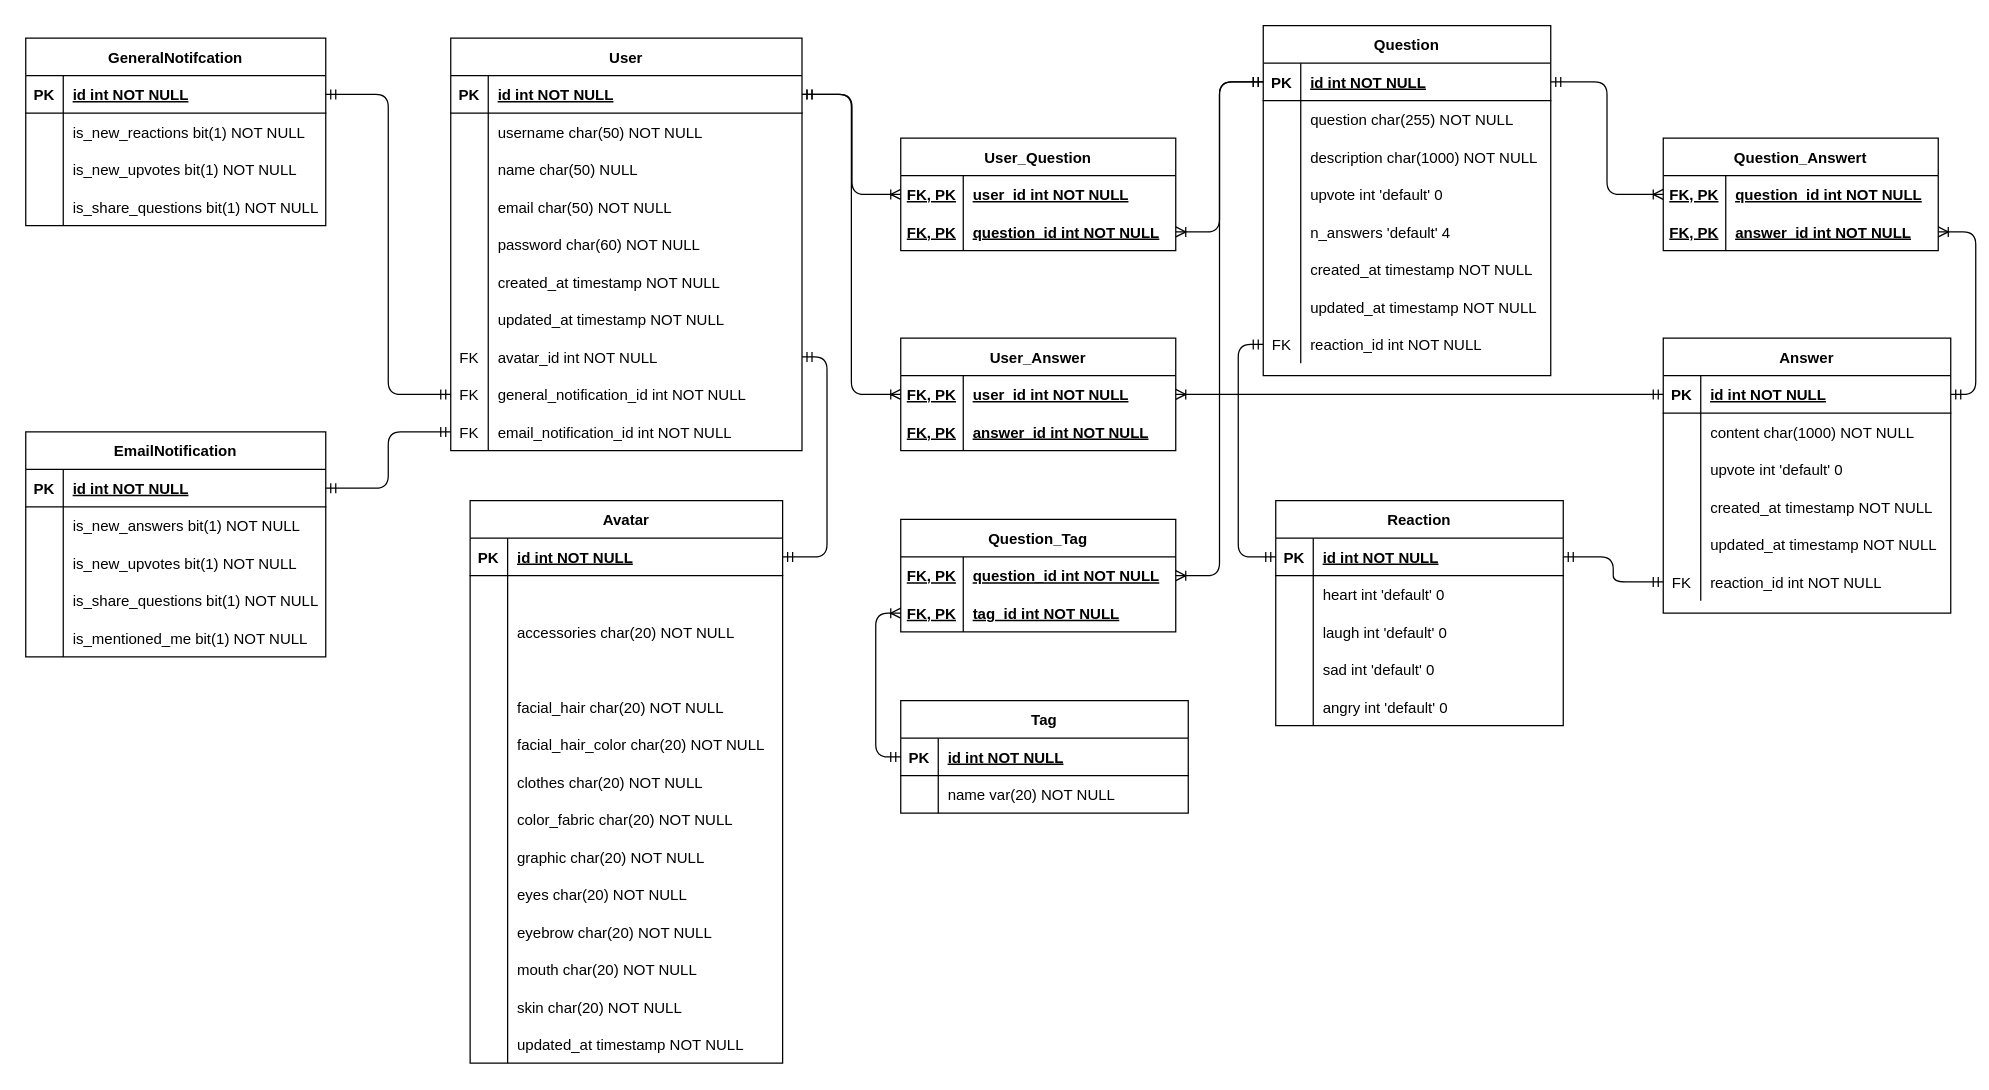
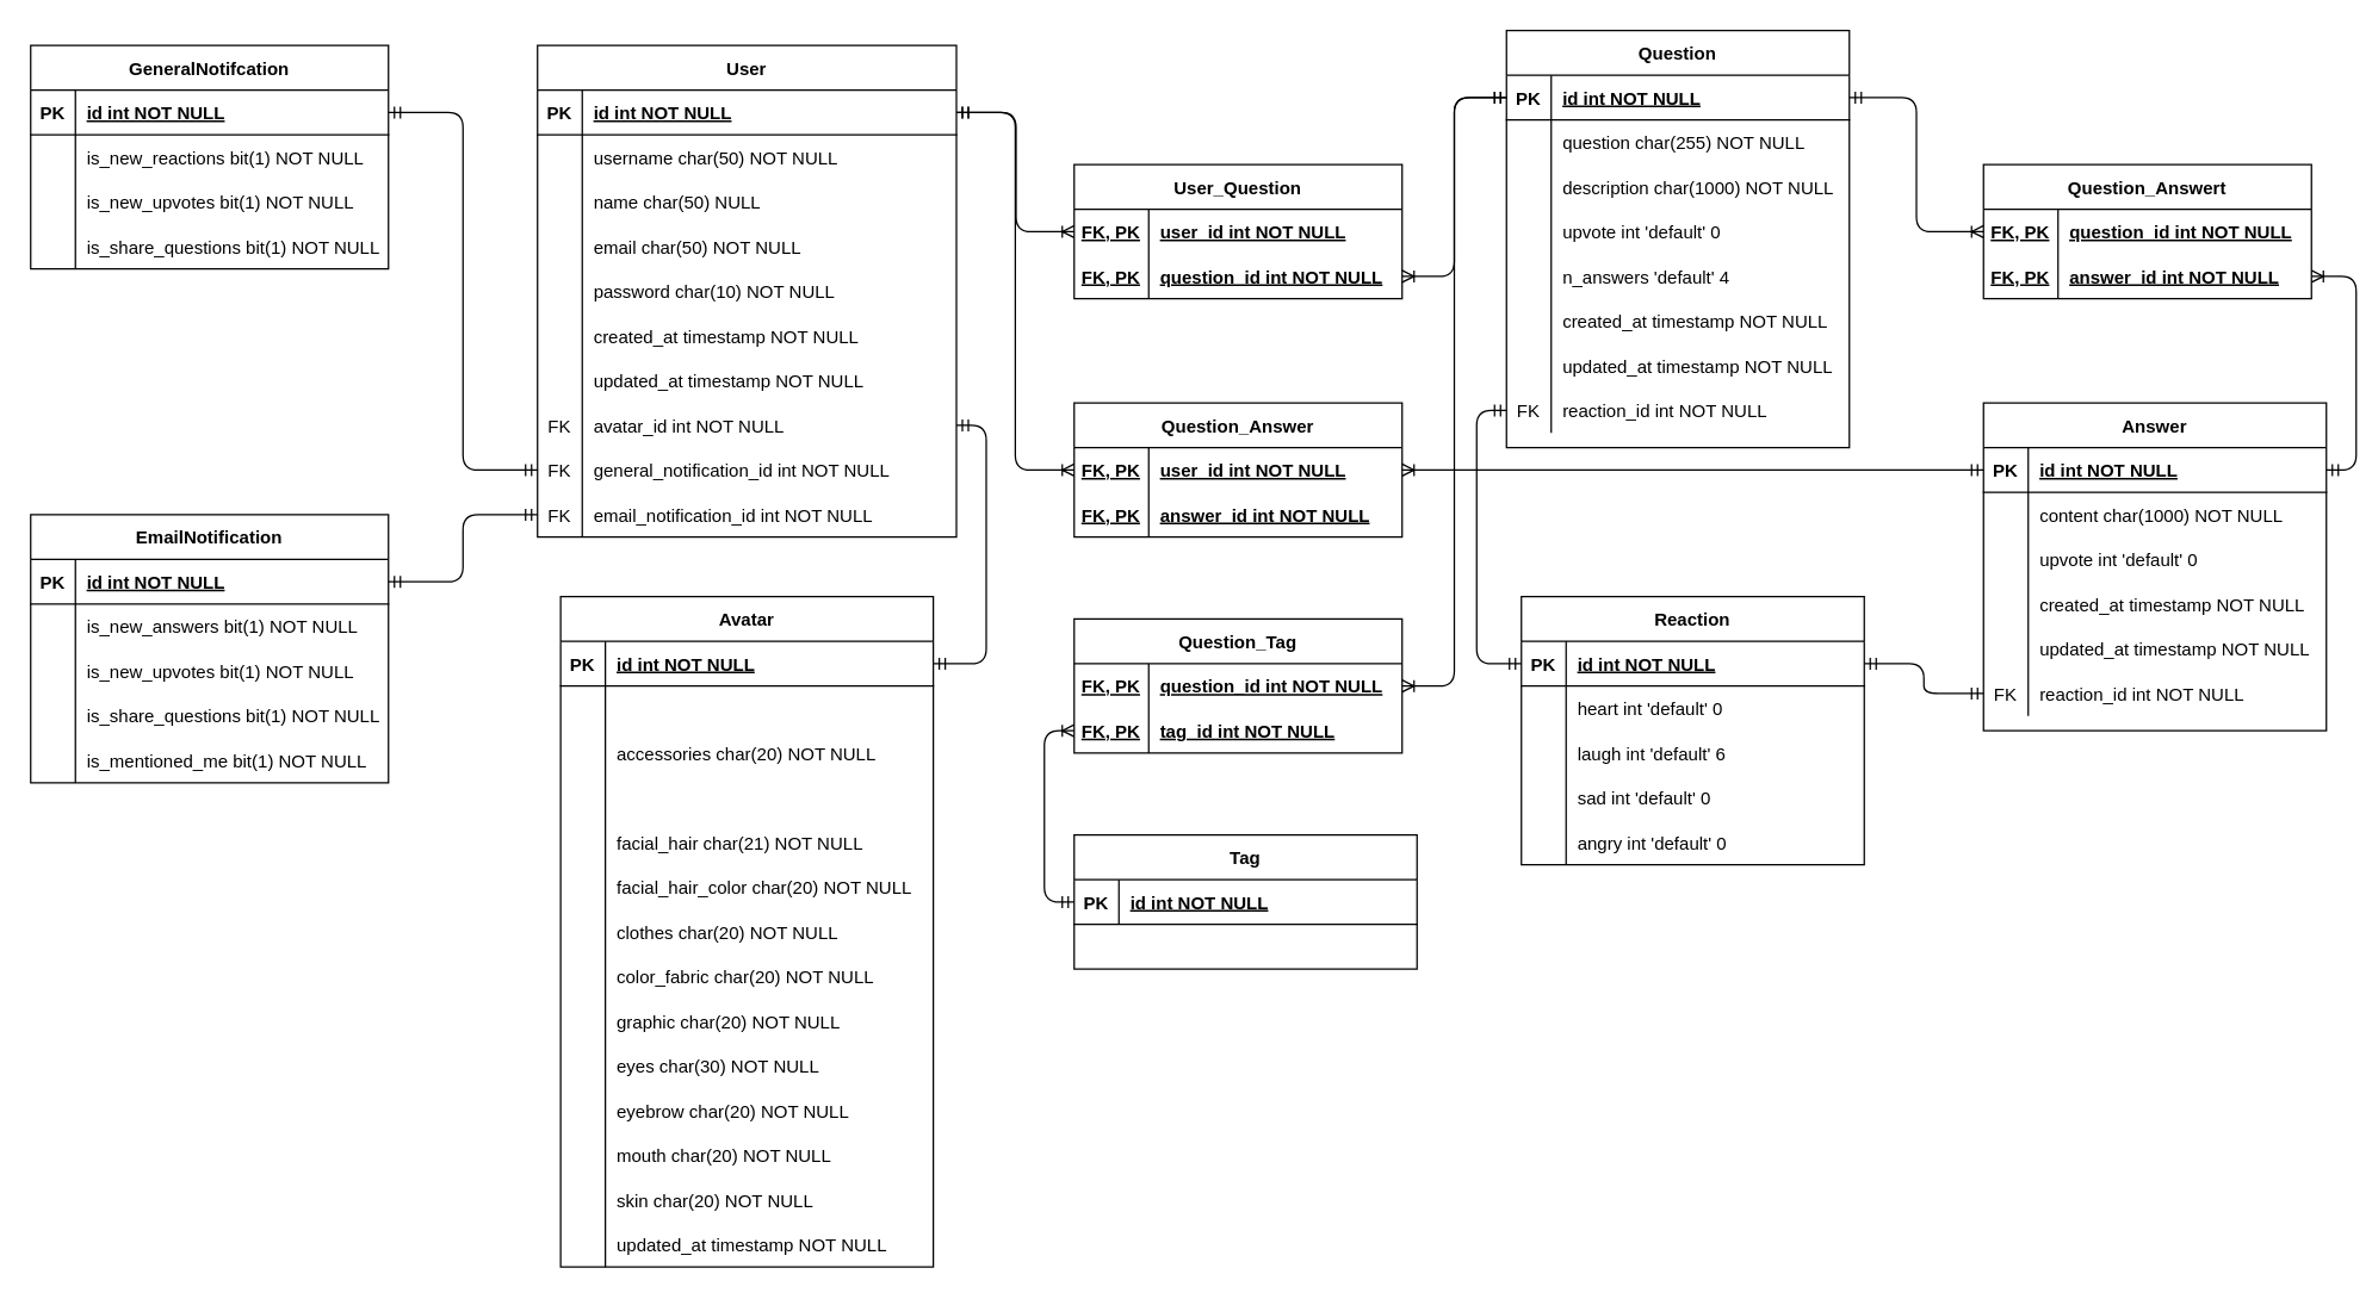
- <mxCell id="90" value="password char(60) NOT NULL" style="shape=partialRectangle;overflow=hidden;connectable=0;fillColor=none;top=0;left=0;bottom=0;right=0;align=left;spacingLeft=6;" parent="88" vertex="1"><mxGeometry x="30" width="251" height="30" as="geometry" /></mxCell>
+ <mxCell id="90" value="password char(10) NOT NULL" style="shape=partialRectangle;overflow=hidden;connectable=0;fillColor=none;top=0;left=0;bottom=0;right=0;align=left;spacingLeft=6;" parent="88" vertex="1"><mxGeometry x="30" width="251" height="30" as="geometry" /></mxCell>
- <mxCell id="155" value="User_Answer" style="shape=table;startSize=30;container=1;collapsible=1;childLayout=tableLayout;fixedRows=1;rowLines=0;fontStyle=1;align=center;resizeLast=1;" vertex="1" parent="1"><mxGeometry x="720" y="270" width="220" height="90" as="geometry"><mxRectangle x="340" y="230" width="100" height="30" as="alternateBounds" /></mxGeometry></mxCell>
+ <mxCell id="155" value="Question_Answer" style="shape=table;startSize=30;container=1;collapsible=1;childLayout=tableLayout;fixedRows=1;rowLines=0;fontStyle=1;align=center;resizeLast=1;" vertex="1" parent="1"><mxGeometry x="720" y="270" width="220" height="90" as="geometry"><mxRectangle x="340" y="230" width="100" height="30" as="alternateBounds" /></mxGeometry></mxCell>
- <mxCell id="118" value="laugh int 'default' 0" style="shape=partialRectangle;overflow=hidden;connectable=0;fillColor=none;top=0;left=0;bottom=0;right=0;align=left;spacingLeft=6;" vertex="1" parent="116"><mxGeometry x="30" width="200" height="30" as="geometry" /></mxCell>
+ <mxCell id="118" value="laugh int 'default' 6" style="shape=partialRectangle;overflow=hidden;connectable=0;fillColor=none;top=0;left=0;bottom=0;right=0;align=left;spacingLeft=6;" vertex="1" parent="116"><mxGeometry x="30" width="200" height="30" as="geometry" /></mxCell>
- <mxCell id="40" value="facial_hair char(20) NOT NULL" style="shape=partialRectangle;overflow=hidden;connectable=0;fillColor=none;top=0;left=0;bottom=0;right=0;align=left;spacingLeft=6;" parent="38" vertex="1"><mxGeometry x="30" width="220" height="30" as="geometry" /></mxCell>
+ <mxCell id="40" value="facial_hair char(21) NOT NULL" style="shape=partialRectangle;overflow=hidden;connectable=0;fillColor=none;top=0;left=0;bottom=0;right=0;align=left;spacingLeft=6;" parent="38" vertex="1"><mxGeometry x="30" width="220" height="30" as="geometry" /></mxCell>
- <mxCell id="207" value="name var(20) NOT NULL" style="shape=partialRectangle;overflow=hidden;connectable=0;fillColor=none;top=0;left=0;bottom=0;right=0;align=left;spacingLeft=6;" vertex="1" parent="205"><mxGeometry x="30" width="200" height="30" as="geometry" /></mxCell>
- <mxCell id="55" value="eyes char(20) NOT NULL" style="shape=partialRectangle;overflow=hidden;connectable=0;fillColor=none;top=0;left=0;bottom=0;right=0;align=left;spacingLeft=6;" parent="53" vertex="1"><mxGeometry x="30" width="220" height="30" as="geometry" /></mxCell>
+ <mxCell id="55" value="eyes char(30) NOT NULL" style="shape=partialRectangle;overflow=hidden;connectable=0;fillColor=none;top=0;left=0;bottom=0;right=0;align=left;spacingLeft=6;" parent="53" vertex="1"><mxGeometry x="30" width="220" height="30" as="geometry" /></mxCell>
